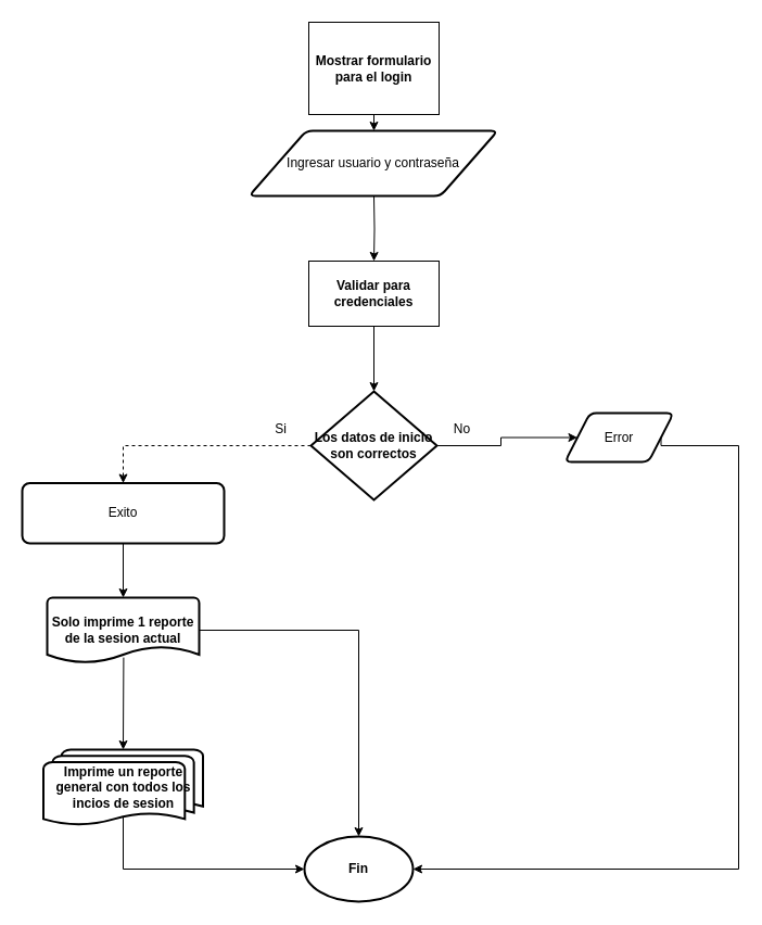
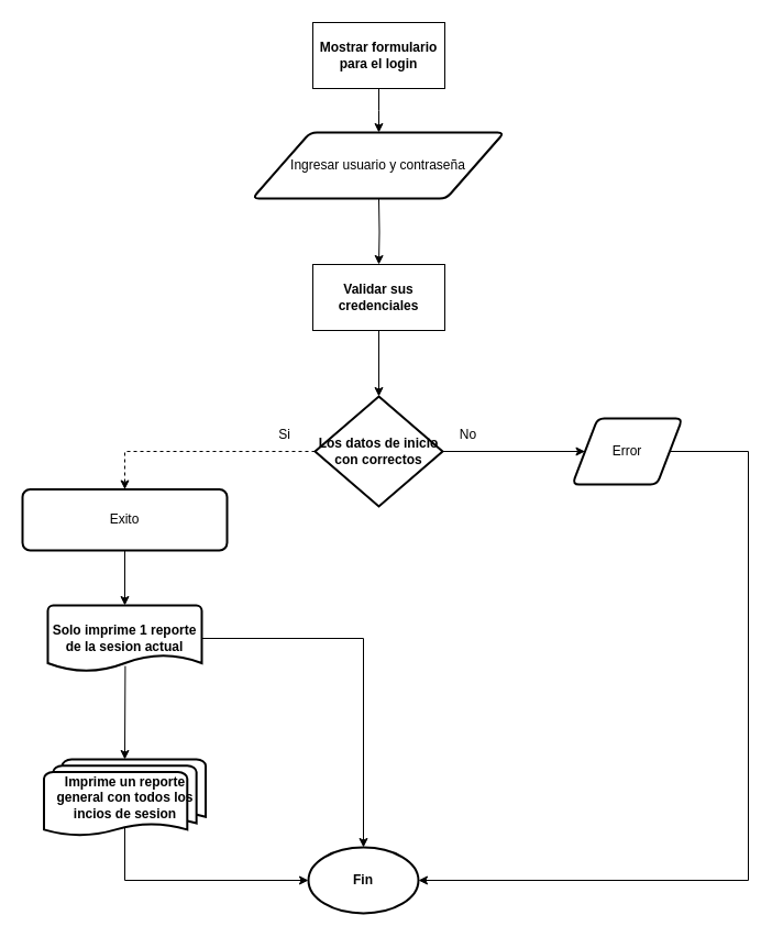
- <mxCell id="3" value="Mostrar formulario para el login" style="rounded=0;whiteSpace=wrap;html=1;fontStyle=1" parent="1" vertex="1"><mxGeometry x="284" y="20" width="120" height="85" as="geometry" /></mxCell>
+ <mxCell id="3" value="Mostrar formulario para el login" style="rounded=0;whiteSpace=wrap;html=1;fontStyle=1" parent="1" vertex="1"><mxGeometry x="284" y="20" width="120" height="60" as="geometry" /></mxCell>
- <mxCell id="6" value="Validar para credenciales" style="rounded=0;whiteSpace=wrap;html=1;fontStyle=1" parent="1" vertex="1"><mxGeometry x="284" y="240" width="120" height="60" as="geometry" /></mxCell>
+ <mxCell id="6" value="Validar sus credenciales" style="rounded=0;whiteSpace=wrap;html=1;fontStyle=1" parent="1" vertex="1"><mxGeometry x="284" y="240" width="120" height="60" as="geometry" /></mxCell>
- <mxCell id="14" value="Error" style="shape=parallelogram;html=1;strokeWidth=2;perimeter=parallelogramPerimeter;whiteSpace=wrap;rounded=1;arcSize=12;size=0.23;" parent="1" vertex="1"><mxGeometry x="520" y="380" width="100" height="45" as="geometry" /></mxCell>
+ <mxCell id="14" value="Error" style="shape=parallelogram;html=1;strokeWidth=2;perimeter=parallelogramPerimeter;whiteSpace=wrap;rounded=1;arcSize=12;size=0.23;" parent="1" vertex="1"><mxGeometry x="520" y="380" width="100" height="60" as="geometry" /></mxCell>
- <mxCell id="9" value="Los datos de inicio son correctos" style="strokeWidth=2;html=1;shape=mxgraph.flowchart.decision;whiteSpace=wrap;fontStyle=1" parent="1" vertex="1"><mxGeometry x="286" y="360" width="116" height="100" as="geometry" /></mxCell>
+ <mxCell id="9" value="Los datos de inicio con correctos" style="strokeWidth=2;html=1;shape=mxgraph.flowchart.decision;whiteSpace=wrap;fontStyle=1" parent="1" vertex="1"><mxGeometry x="286" y="360" width="116" height="100" as="geometry" /></mxCell>
